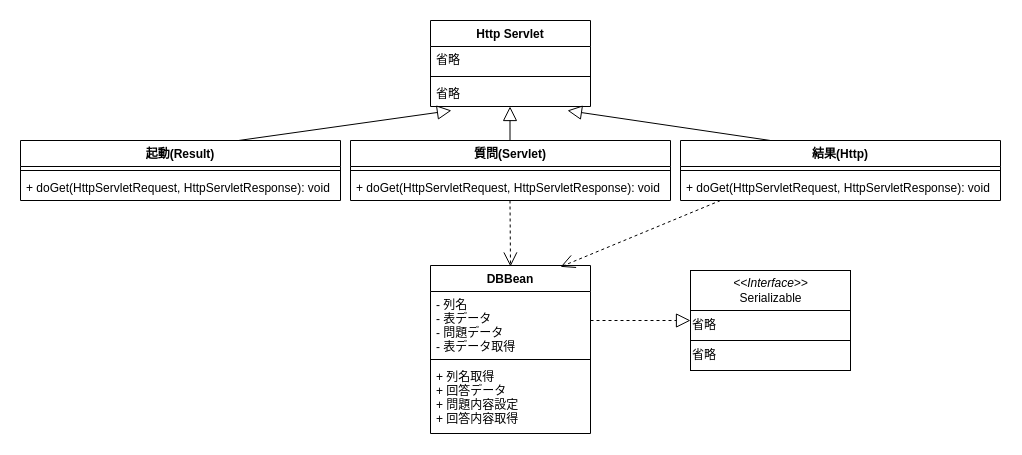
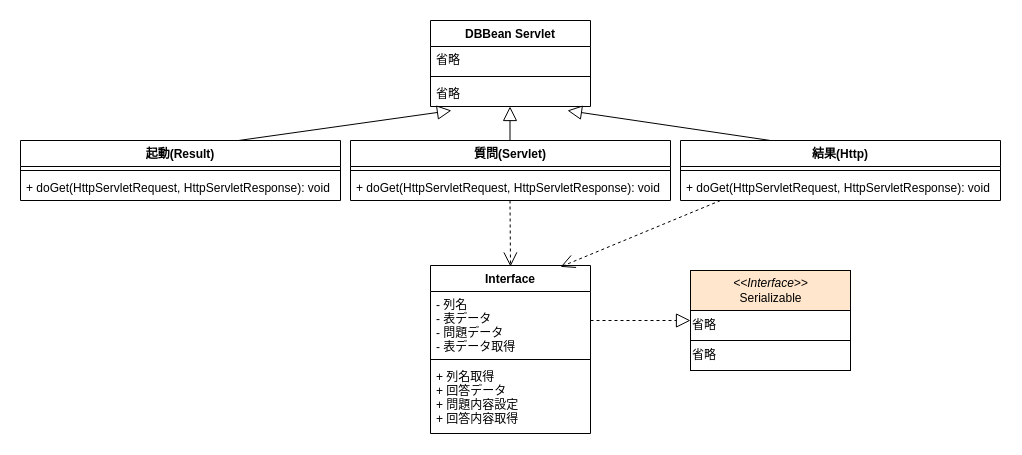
- <mxCell id="2" value="Http Servlet" style="swimlane;fontStyle=1;align=center;verticalAlign=top;childLayout=stackLayout;horizontal=1;startSize=26;horizontalStack=0;resizeParent=1;resizeParentMax=0;resizeLast=0;collapsible=1;marginBottom=0;" parent="1" vertex="1"><mxGeometry x="430" y="20" width="160" height="86" as="geometry" /></mxCell>
+ <mxCell id="2" value="DBBean Servlet" style="swimlane;fontStyle=1;align=center;verticalAlign=top;childLayout=stackLayout;horizontal=1;startSize=26;horizontalStack=0;resizeParent=1;resizeParentMax=0;resizeLast=0;collapsible=1;marginBottom=0;" parent="1" vertex="1"><mxGeometry x="430" y="20" width="160" height="86" as="geometry" /></mxCell>
- <mxCell id="18" value="DBBean" style="swimlane;fontStyle=1;align=center;verticalAlign=top;childLayout=stackLayout;horizontal=1;startSize=26;horizontalStack=0;resizeParent=1;resizeParentMax=0;resizeLast=0;collapsible=1;marginBottom=0;" parent="1" vertex="1"><mxGeometry x="430" y="265" width="160" height="168" as="geometry" /></mxCell>
+ <mxCell id="18" value="Interface" style="swimlane;fontStyle=1;align=center;verticalAlign=top;childLayout=stackLayout;horizontal=1;startSize=26;horizontalStack=0;resizeParent=1;resizeParentMax=0;resizeLast=0;collapsible=1;marginBottom=0;" parent="1" vertex="1"><mxGeometry x="430" y="265" width="160" height="168" as="geometry" /></mxCell>
- <mxCell id="17" value="&lt;i&gt;&amp;lt;&amp;lt;Interface&amp;gt;&amp;gt;&lt;/i&gt;&lt;br&gt;Serializable" style="html=1;" parent="1" vertex="1"><mxGeometry x="690" y="270" width="160" height="40" as="geometry" /></mxCell>
+ <mxCell id="17" value="&lt;i&gt;&amp;lt;&amp;lt;Interface&amp;gt;&amp;gt;&lt;/i&gt;&lt;br&gt;Serializable" style="html=1;fillColor=#ffe6cc;" parent="1" vertex="1"><mxGeometry x="690" y="270" width="160" height="40" as="geometry" /></mxCell>
